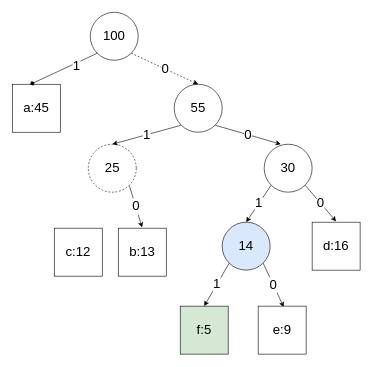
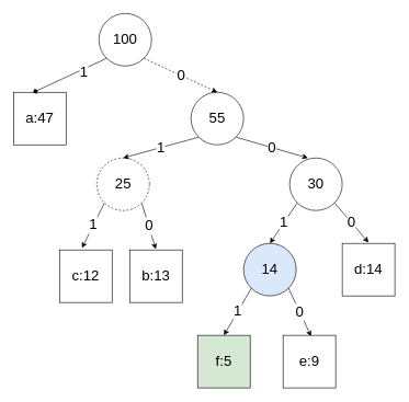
- <mxCell id="19" value="a:45" style="whiteSpace=wrap;html=1;aspect=fixed;fontFamily=Helvetica;fontSize=22;fontColor=default;strokeColor=default;fillColor=default;" vertex="1" parent="1"><mxGeometry x="20" y="140" width="80" height="80" as="geometry" /></mxCell>
+ <mxCell id="19" value="a:47" style="whiteSpace=wrap;html=1;aspect=fixed;fontFamily=Helvetica;fontSize=22;fontColor=default;strokeColor=default;fillColor=default;" vertex="1" parent="1"><mxGeometry x="20" y="140" width="80" height="80" as="geometry" /></mxCell>
+ <mxCell id="3" value="1" style="edgeStyle=none;html=1;exitX=0;exitY=1;exitDx=0;exitDy=0;entryX=0.427;entryY=-0.038;entryDx=0;entryDy=0;entryPerimeter=0;fontFamily=Helvetica;fontSize=22;fontColor=default;" edge="1" parent="1" source="4" target="10"><mxGeometry relative="1" as="geometry" /></mxCell>
- <mxCell id="12" value="d:16" style=";whiteSpace=wrap;html=1;aspect=fixed;fontFamily=Helvetica;fontSize=22;fontColor=default;strokeColor=default;fillColor=default;" vertex="1" parent="1"><mxGeometry x="520" y="370" width="80" height="80" as="geometry" /></mxCell>
+ <mxCell id="12" value="d:14" style=";whiteSpace=wrap;html=1;aspect=fixed;fontFamily=Helvetica;fontSize=22;fontColor=default;strokeColor=default;fillColor=default;" vertex="1" parent="1"><mxGeometry x="520" y="370" width="80" height="80" as="geometry" /></mxCell>
